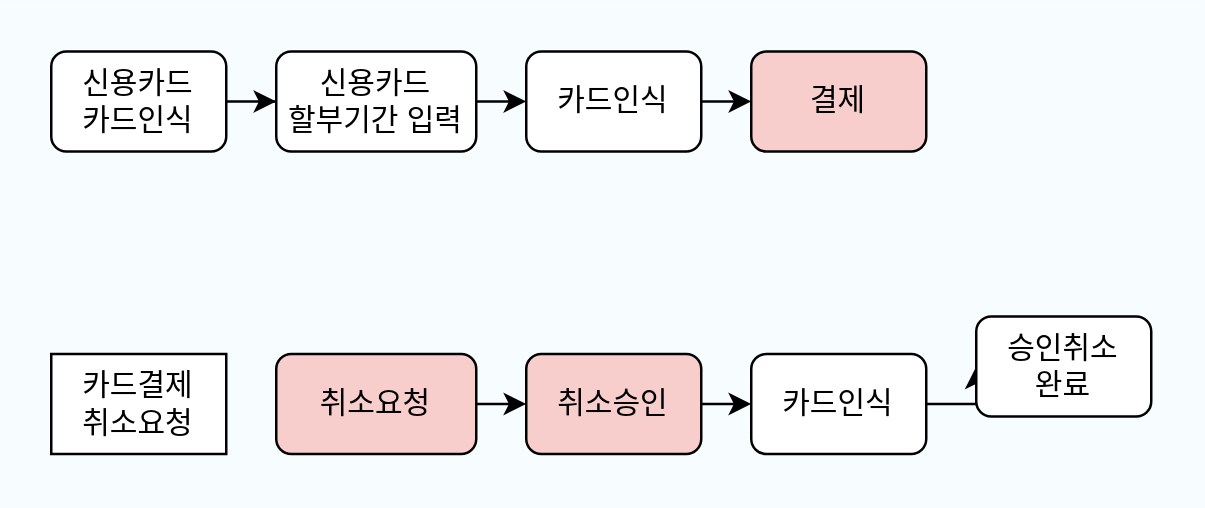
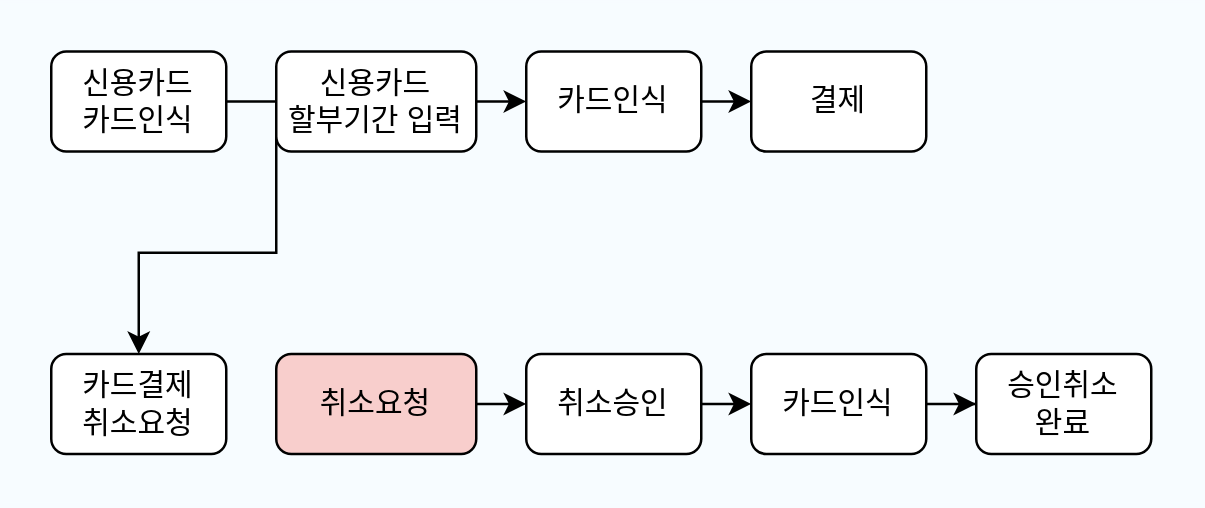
- <mxCell id="2" style="edgeStyle=orthogonalEdgeStyle;rounded=0;orthogonalLoop=1;jettySize=auto;html=1;exitX=1;exitY=0.5;exitDx=0;exitDy=0;" parent="1" source="3" target="5" edge="1"><mxGeometry relative="1" as="geometry" /></mxCell>
+ <mxCell id="2" style="edgeStyle=orthogonalEdgeStyle;rounded=0;orthogonalLoop=1;jettySize=auto;html=1;exitX=1;exitY=0.5;exitDx=0;exitDy=0;" parent="1" source="3" target="9" edge="1"><mxGeometry relative="1" as="geometry" /></mxCell>
- <mxCell id="8" value="결제" style="rounded=1;whiteSpace=wrap;html=1;fontSize=12;glass=0;strokeWidth=1;shadow=0;fillColor=#f8cecc;" parent="1" vertex="1"><mxGeometry x="300" y="20" width="70" height="40" as="geometry" /></mxCell>
+ <mxCell id="8" value="결제" style="rounded=1;whiteSpace=wrap;html=1;fontSize=12;glass=0;strokeWidth=1;shadow=0;" parent="1" vertex="1"><mxGeometry x="300" y="20" width="70" height="40" as="geometry" /></mxCell>
- <mxCell id="16" value="승인취소&lt;br&gt;완료" style="rounded=1;whiteSpace=wrap;html=1;fontSize=12;glass=0;strokeWidth=1;shadow=0;" vertex="1" parent="1"><mxGeometry x="390" y="126" width="70" height="40" as="geometry" /></mxCell>
+ <mxCell id="16" value="승인취소&lt;br&gt;완료" style="rounded=1;whiteSpace=wrap;html=1;fontSize=12;glass=0;strokeWidth=1;shadow=0;" vertex="1" parent="1"><mxGeometry x="390" y="141" width="70" height="40" as="geometry" /></mxCell>
- <mxCell id="9" value="카드결제&lt;br&gt;취소요청" style="whiteSpace=wrap;html=1;fontSize=12;glass=0;strokeWidth=1;shadow=0;rounded=0;" vertex="1" parent="1"><mxGeometry x="20" y="141" width="70" height="40" as="geometry" /></mxCell>
+ <mxCell id="9" value="카드결제&lt;br&gt;취소요청" style="rounded=1;whiteSpace=wrap;html=1;fontSize=12;glass=0;strokeWidth=1;shadow=0;" vertex="1" parent="1"><mxGeometry x="20" y="141" width="70" height="40" as="geometry" /></mxCell>
- <mxCell id="13" value="취소승인" style="rounded=1;whiteSpace=wrap;html=1;fontSize=12;glass=0;strokeWidth=1;shadow=0;fillColor=#f8cecc;" vertex="1" parent="1"><mxGeometry x="210" y="141" width="70" height="40" as="geometry" /></mxCell>
+ <mxCell id="13" value="취소승인" style="rounded=1;whiteSpace=wrap;html=1;fontSize=12;glass=0;strokeWidth=1;shadow=0;" vertex="1" parent="1"><mxGeometry x="210" y="141" width="70" height="40" as="geometry" /></mxCell>
